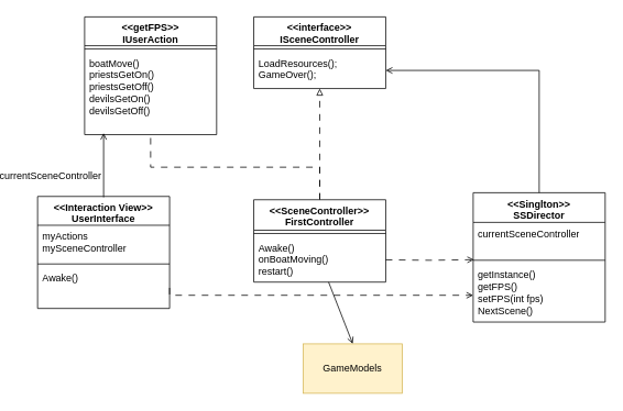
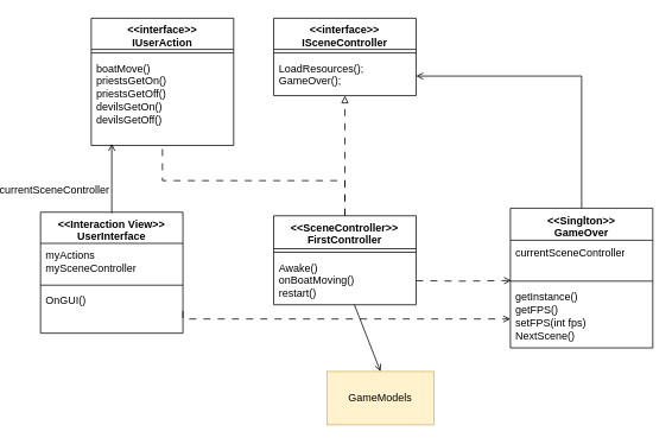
- <mxCell id="7" value="&amp;lt;&amp;lt;getFPS&amp;gt;&amp;gt;&lt;br&gt;IUserAction" style="swimlane;fontStyle=1;align=center;verticalAlign=top;childLayout=stackLayout;horizontal=1;startSize=35;horizontalStack=0;resizeParent=1;resizeParentMax=0;resizeLast=0;collapsible=1;marginBottom=0;whiteSpace=wrap;html=1;strokeColor=default;fontFamily=Helvetica;fontSize=12;fontColor=default;fillColor=default;" vertex="1" parent="1"><mxGeometry x="91" y="20" width="160" height="143" as="geometry" /></mxCell>
+ <mxCell id="7" value="&amp;lt;&amp;lt;interface&amp;gt;&amp;gt;&lt;br&gt;IUserAction" style="swimlane;fontStyle=1;align=center;verticalAlign=top;childLayout=stackLayout;horizontal=1;startSize=35;horizontalStack=0;resizeParent=1;resizeParentMax=0;resizeLast=0;collapsible=1;marginBottom=0;whiteSpace=wrap;html=1;strokeColor=default;fontFamily=Helvetica;fontSize=12;fontColor=default;fillColor=default;" vertex="1" parent="1"><mxGeometry x="91" y="20" width="160" height="143" as="geometry" /></mxCell>
- <mxCell id="13" value="&amp;lt;&amp;lt;Singlton&amp;gt;&amp;gt;&lt;br&gt;SSDirector" style="swimlane;fontStyle=1;align=center;verticalAlign=top;childLayout=stackLayout;horizontal=1;startSize=36;horizontalStack=0;resizeParent=1;resizeParentMax=0;resizeLast=0;collapsible=1;marginBottom=0;whiteSpace=wrap;html=1;strokeColor=default;fontFamily=Helvetica;fontSize=12;fontColor=default;fillColor=default;" vertex="1" parent="1"><mxGeometry x="562" y="233.5" width="160" height="157" as="geometry" /></mxCell>
+ <mxCell id="13" value="&amp;lt;&amp;lt;Singlton&amp;gt;&amp;gt;&lt;br&gt;GameOver" style="swimlane;fontStyle=1;align=center;verticalAlign=top;childLayout=stackLayout;horizontal=1;startSize=36;horizontalStack=0;resizeParent=1;resizeParentMax=0;resizeLast=0;collapsible=1;marginBottom=0;whiteSpace=wrap;html=1;strokeColor=default;fontFamily=Helvetica;fontSize=12;fontColor=default;fillColor=default;" vertex="1" parent="1"><mxGeometry x="562" y="233.5" width="160" height="157" as="geometry" /></mxCell>
- <mxCell id="22" value="Awake()" style="text;strokeColor=none;fillColor=none;align=left;verticalAlign=top;spacingLeft=4;spacingRight=4;overflow=hidden;rotatable=0;points=[[0,0.5],[1,0.5]];portConstraint=eastwest;whiteSpace=wrap;html=1;fontSize=12;fontFamily=Helvetica;fontColor=default;" vertex="1" parent="19"><mxGeometry y="86" width="160" height="50" as="geometry" /></mxCell>
+ <mxCell id="22" value="OnGUI()" style="text;strokeColor=none;fillColor=none;align=left;verticalAlign=top;spacingLeft=4;spacingRight=4;overflow=hidden;rotatable=0;points=[[0,0.5],[1,0.5]];portConstraint=eastwest;whiteSpace=wrap;html=1;fontSize=12;fontFamily=Helvetica;fontColor=default;" vertex="1" parent="19"><mxGeometry y="86" width="160" height="50" as="geometry" /></mxCell>
